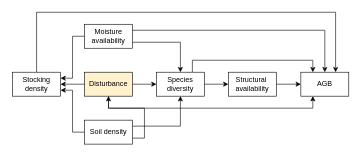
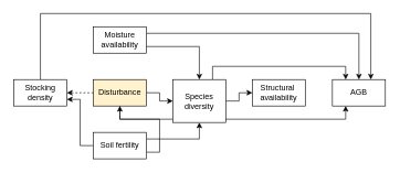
- <mxCell id="2" style="edgeStyle=orthogonalEdgeStyle;rounded=0;orthogonalLoop=1;jettySize=auto;html=1;entryX=1;entryY=0.25;entryDx=0;entryDy=0;fontStyle=0" parent="1" source="5" target="21" edge="1"><mxGeometry relative="1" as="geometry" /></mxCell>
- <mxCell id="12" style="edgeStyle=orthogonalEdgeStyle;rounded=0;orthogonalLoop=1;jettySize=auto;html=1;fontStyle=0" parent="1" source="13" target="21" edge="1"><mxGeometry relative="1" as="geometry" /></mxCell>
+ <mxCell id="12" style="edgeStyle=orthogonalEdgeStyle;rounded=0;orthogonalLoop=1;jettySize=auto;html=1;fontStyle=0;dashed=1;" parent="1" source="13" target="21" edge="1"><mxGeometry relative="1" as="geometry" /></mxCell>
- <mxCell id="16" value="Species diversity" style="rounded=1;whiteSpace=wrap;html=1;fontSize=12;glass=0;strokeWidth=1;shadow=0;arcSize=0;align=center;fontStyle=0" parent="1" vertex="1"><mxGeometry x="260" y="120" width="80" height="40" as="geometry" /></mxCell>
+ <mxCell id="16" value="Species diversity" style="rounded=1;whiteSpace=wrap;html=1;fontSize=12;glass=0;strokeWidth=1;shadow=0;arcSize=0;align=center;fontStyle=0" parent="1" vertex="1"><mxGeometry x="260" y="120" width="80" height="65" as="geometry" /></mxCell>
- <mxCell id="17" value="" style="edgeStyle=orthogonalEdgeStyle;rounded=0;orthogonalLoop=1;jettySize=auto;html=1;fontStyle=0" parent="1" source="18" target="19" edge="1"><mxGeometry relative="1" as="geometry" /></mxCell>
- <mxCell id="9" value="Soil density" style="rounded=1;whiteSpace=wrap;html=1;fontSize=12;glass=0;strokeWidth=1;shadow=0;arcSize=0;align=center;fontStyle=0" parent="1" vertex="1"><mxGeometry x="140" y="200" width="80" height="40" as="geometry" /></mxCell>
+ <mxCell id="9" value="Soil fertility" style="rounded=1;whiteSpace=wrap;html=1;fontSize=12;glass=0;strokeWidth=1;shadow=0;arcSize=0;align=center;fontStyle=0" parent="1" vertex="1"><mxGeometry x="140" y="200" width="80" height="40" as="geometry" /></mxCell>
